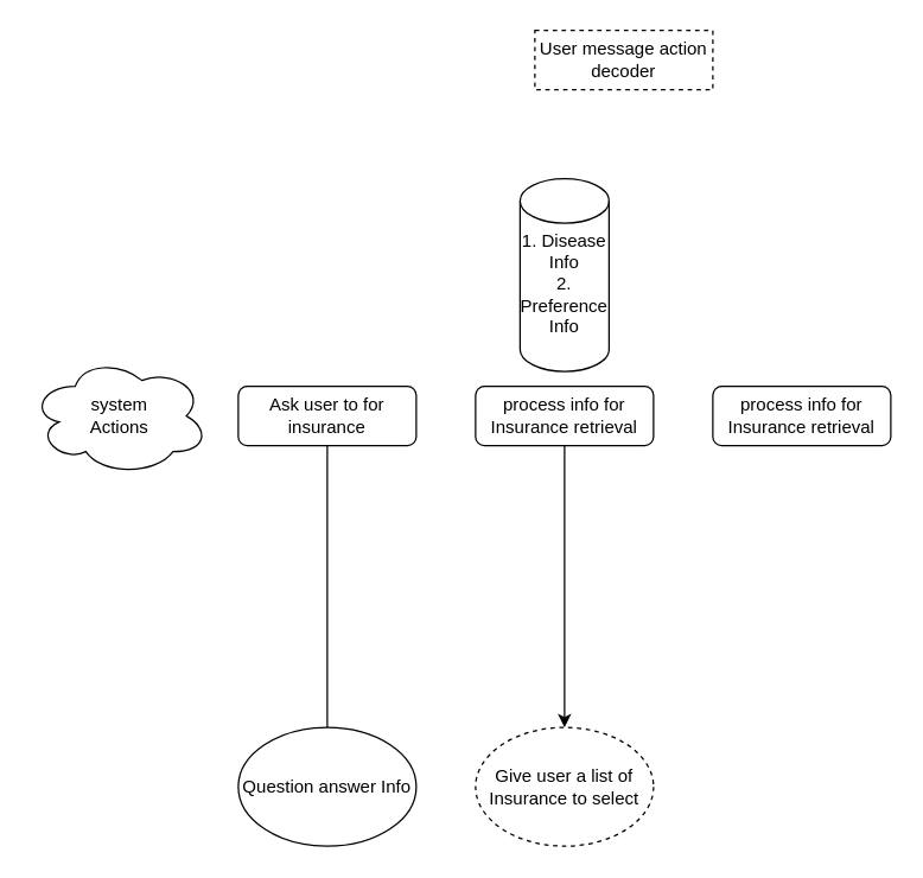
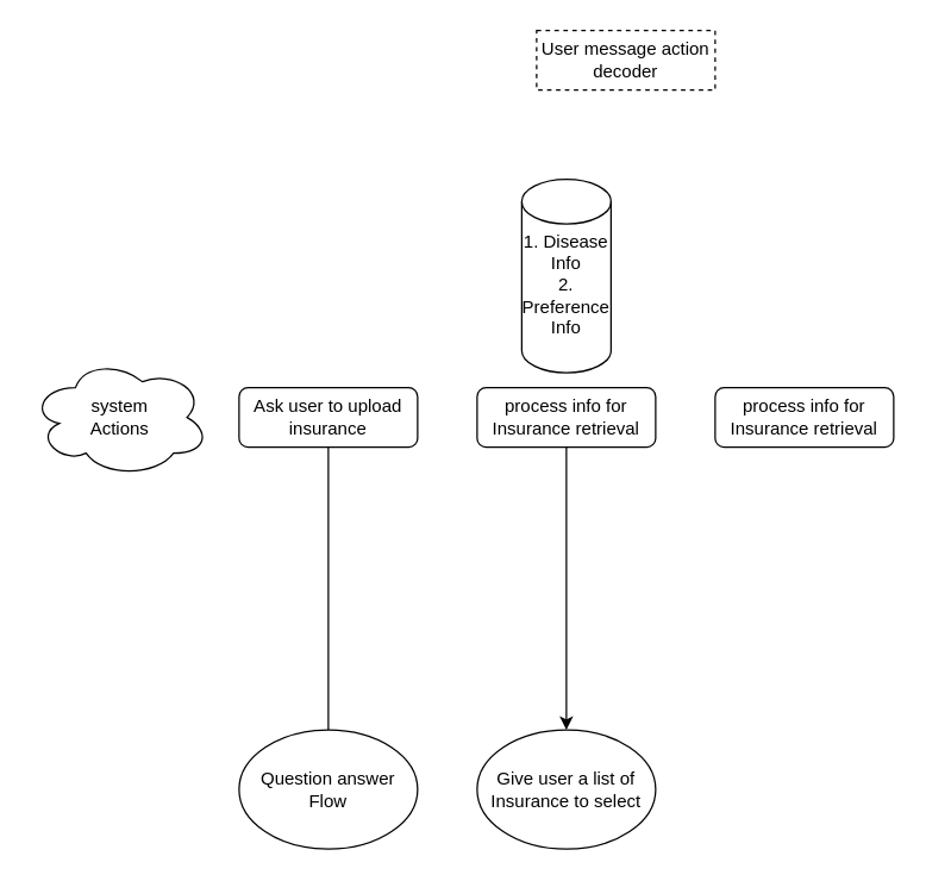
- <mxCell id="4" value="Ask user to for insurance" style="rounded=1;whiteSpace=wrap;html=1;" vertex="1" parent="1"><mxGeometry x="160" y="260" width="120" height="40" as="geometry" /></mxCell>
+ <mxCell id="4" value="Ask user to upload insurance" style="rounded=1;whiteSpace=wrap;html=1;" vertex="1" parent="1"><mxGeometry x="160" y="260" width="120" height="40" as="geometry" /></mxCell>
- <mxCell id="10" value="Question answer Info" style="ellipse;whiteSpace=wrap;html=1;" vertex="1" parent="1"><mxGeometry x="160" y="490" width="120" height="80" as="geometry" /></mxCell>
+ <mxCell id="10" value="Question answer Flow" style="ellipse;whiteSpace=wrap;html=1;" vertex="1" parent="1"><mxGeometry x="160" y="490" width="120" height="80" as="geometry" /></mxCell>
- <mxCell id="11" value="Give user a list of Insurance to select" style="ellipse;whiteSpace=wrap;html=1;dashed=1;" vertex="1" parent="1"><mxGeometry x="320" y="490" width="120" height="80" as="geometry" /></mxCell>
+ <mxCell id="11" value="Give user a list of Insurance to select" style="ellipse;whiteSpace=wrap;html=1;" vertex="1" parent="1"><mxGeometry x="320" y="490" width="120" height="80" as="geometry" /></mxCell>
